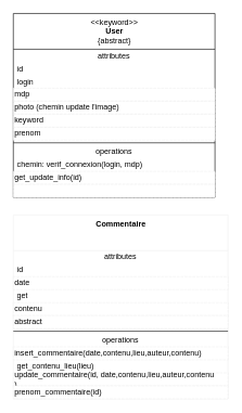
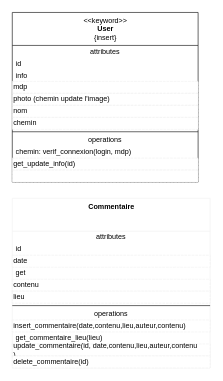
- <mxCell id="2" value="&amp;lt;&amp;lt;keyword&amp;gt;&amp;gt;&lt;br&gt;&lt;b&gt;User&lt;/b&gt;&lt;br&gt;{abstract}" style="swimlane;fontStyle=0;align=center;verticalAlign=top;childLayout=stackLayout;horizontal=1;startSize=55;horizontalStack=0;resizeParent=1;resizeParentMax=0;resizeLast=0;collapsible=0;marginBottom=0;html=1;" vertex="1" parent="1"><mxGeometry x="20" y="20" width="310" height="283" as="geometry" /></mxCell>
+ <mxCell id="2" value="&amp;lt;&amp;lt;keyword&amp;gt;&amp;gt;&lt;br&gt;&lt;b&gt;User&lt;/b&gt;&lt;br&gt;{insert}" style="swimlane;fontStyle=0;align=center;verticalAlign=top;childLayout=stackLayout;horizontal=1;startSize=55;horizontalStack=0;resizeParent=1;resizeParentMax=0;resizeLast=0;collapsible=0;marginBottom=0;html=1;" vertex="1" parent="1"><mxGeometry x="20" y="20" width="310" height="283" as="geometry" /></mxCell>
- <mxCell id="5" value="login&lt;br&gt;" style="text;html=1;fillColor=none;align=left;verticalAlign=middle;spacingLeft=4;spacingRight=4;overflow=hidden;rotatable=0;points=[[0,0.5],[1,0.5]];portConstraint=eastwest;" vertex="1" parent="2"><mxGeometry y="95" width="310" height="20" as="geometry" /></mxCell>
+ <mxCell id="5" value="info&lt;br&gt;" style="text;html=1;fillColor=none;align=left;verticalAlign=middle;spacingLeft=4;spacingRight=4;overflow=hidden;rotatable=0;points=[[0,0.5],[1,0.5]];portConstraint=eastwest;" vertex="1" parent="2"><mxGeometry y="95" width="310" height="20" as="geometry" /></mxCell>
- <mxCell id="8" value="keyword" style="shape=partialRectangle;html=1;top=1;align=left;dashed=1;strokeColor=#f0f0f0;" vertex="1" parent="2"><mxGeometry y="155" width="310" height="20" as="geometry" /></mxCell>
+ <mxCell id="8" value="nom" style="shape=partialRectangle;html=1;top=1;align=left;dashed=1;strokeColor=#f0f0f0;" vertex="1" parent="2"><mxGeometry y="155" width="310" height="20" as="geometry" /></mxCell>
- <mxCell id="9" value="prenom" style="shape=partialRectangle;html=1;top=1;align=left;dashed=1;strokeColor=#f0f0f0;" vertex="1" parent="2"><mxGeometry y="175" width="310" height="20" as="geometry" /></mxCell>
+ <mxCell id="9" value="chemin" style="shape=partialRectangle;html=1;top=1;align=left;dashed=1;strokeColor=#f0f0f0;" vertex="1" parent="2"><mxGeometry y="175" width="310" height="20" as="geometry" /></mxCell>
- <mxCell id="21" value="abstract" style="shape=partialRectangle;html=1;top=1;align=left;dashed=1;strokeColor=#f0f0f0;" vertex="1" parent="15"><mxGeometry y="155" width="330" height="20" as="geometry" /></mxCell>
+ <mxCell id="21" value="lieu" style="shape=partialRectangle;html=1;top=1;align=left;dashed=1;strokeColor=#f0f0f0;" vertex="1" parent="15"><mxGeometry y="155" width="330" height="20" as="geometry" /></mxCell>
- <mxCell id="25" value="get_contenu_lieu(lieu)" style="text;html=1;strokeColor=none;fillColor=none;align=left;verticalAlign=middle;spacingLeft=4;spacingRight=4;overflow=hidden;rotatable=0;points=[[0,0.5],[1,0.5]];portConstraint=eastwest;" vertex="1" parent="15"><mxGeometry y="223" width="330" height="20" as="geometry" /></mxCell>
+ <mxCell id="25" value="get_commentaire_lieu(lieu)" style="text;html=1;strokeColor=none;fillColor=none;align=left;verticalAlign=middle;spacingLeft=4;spacingRight=4;overflow=hidden;rotatable=0;points=[[0,0.5],[1,0.5]];portConstraint=eastwest;" vertex="1" parent="15"><mxGeometry y="223" width="330" height="20" as="geometry" /></mxCell>
- <mxCell id="27" value="prenom_commentaire(id)" style="shape=partialRectangle;html=1;top=1;align=left;dashed=1;strokeColor=#f0f0f0;" vertex="1" parent="15"><mxGeometry y="263" width="330" height="20" as="geometry" /></mxCell>
+ <mxCell id="27" value="delete_commentaire(id)" style="shape=partialRectangle;html=1;top=1;align=left;dashed=1;strokeColor=#f0f0f0;" vertex="1" parent="15"><mxGeometry y="263" width="330" height="20" as="geometry" /></mxCell>
